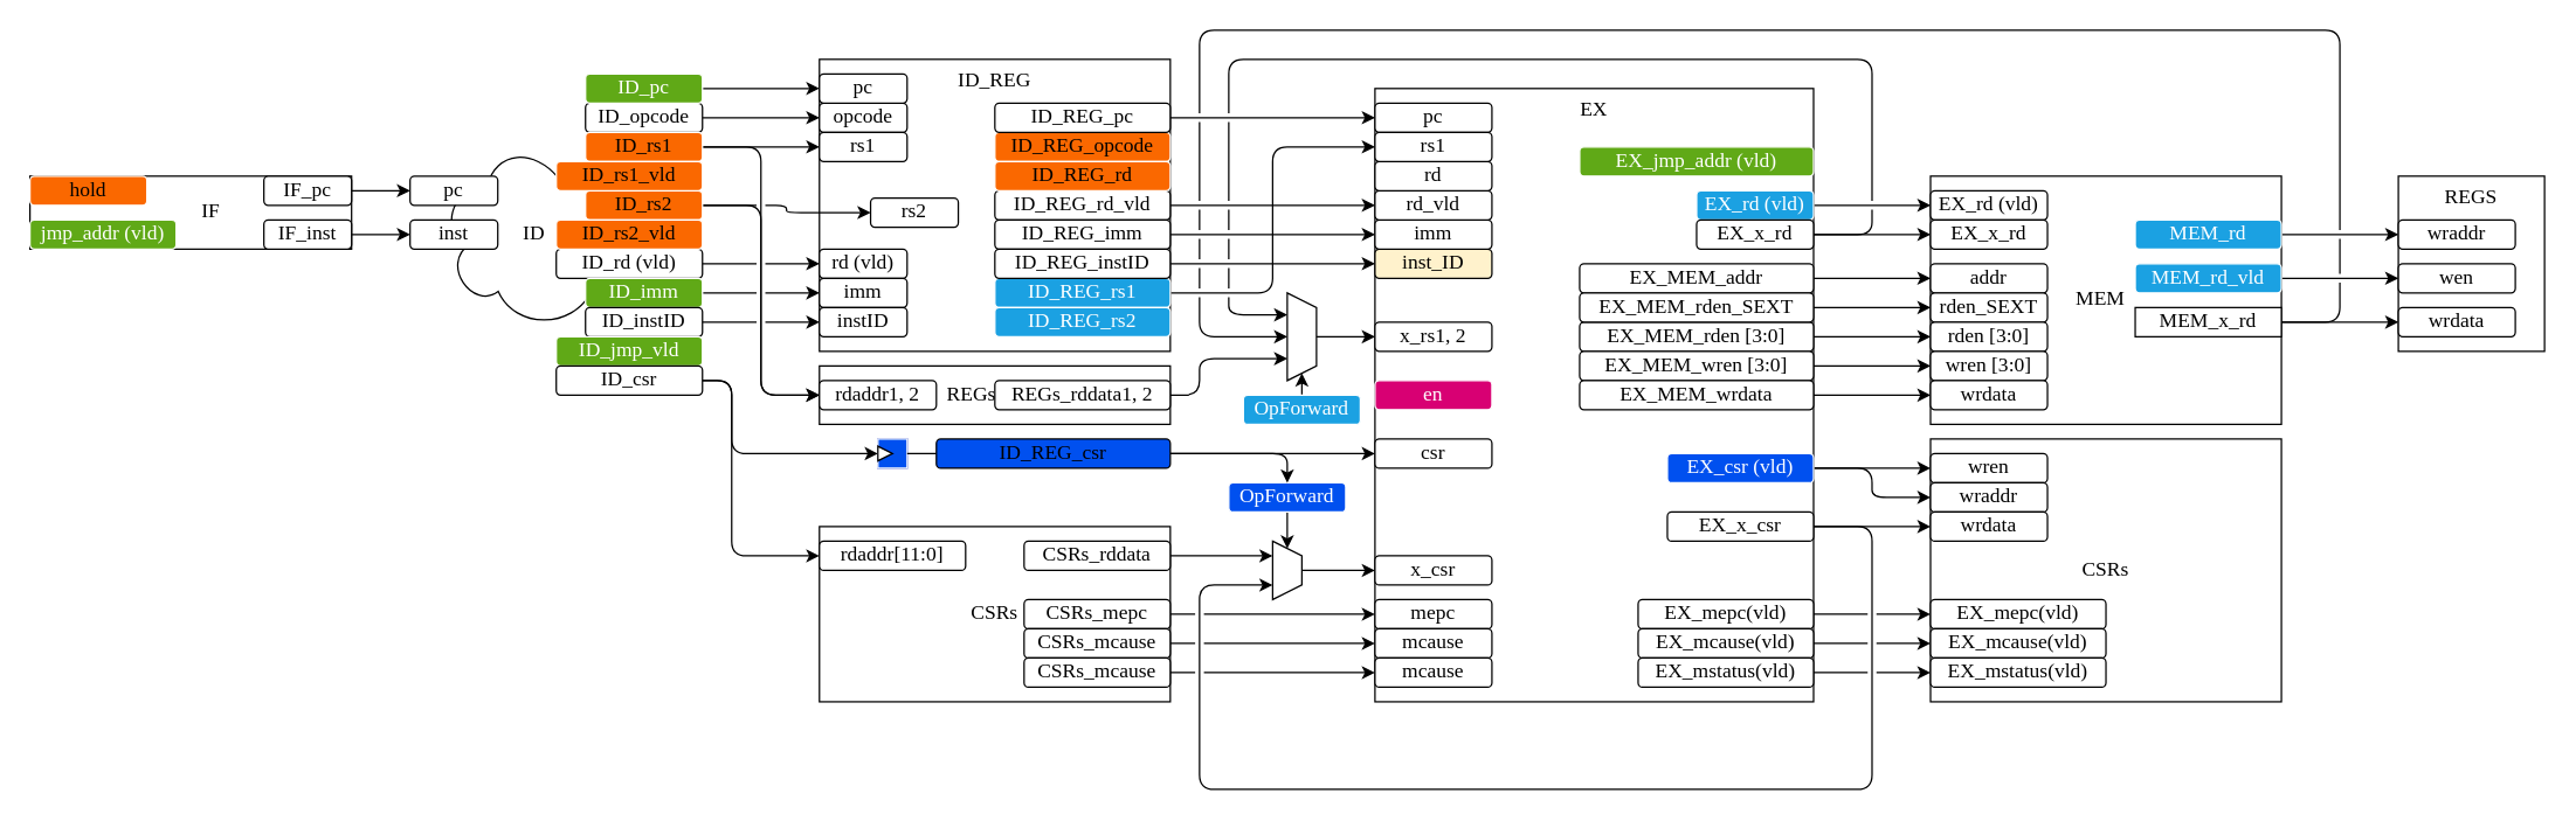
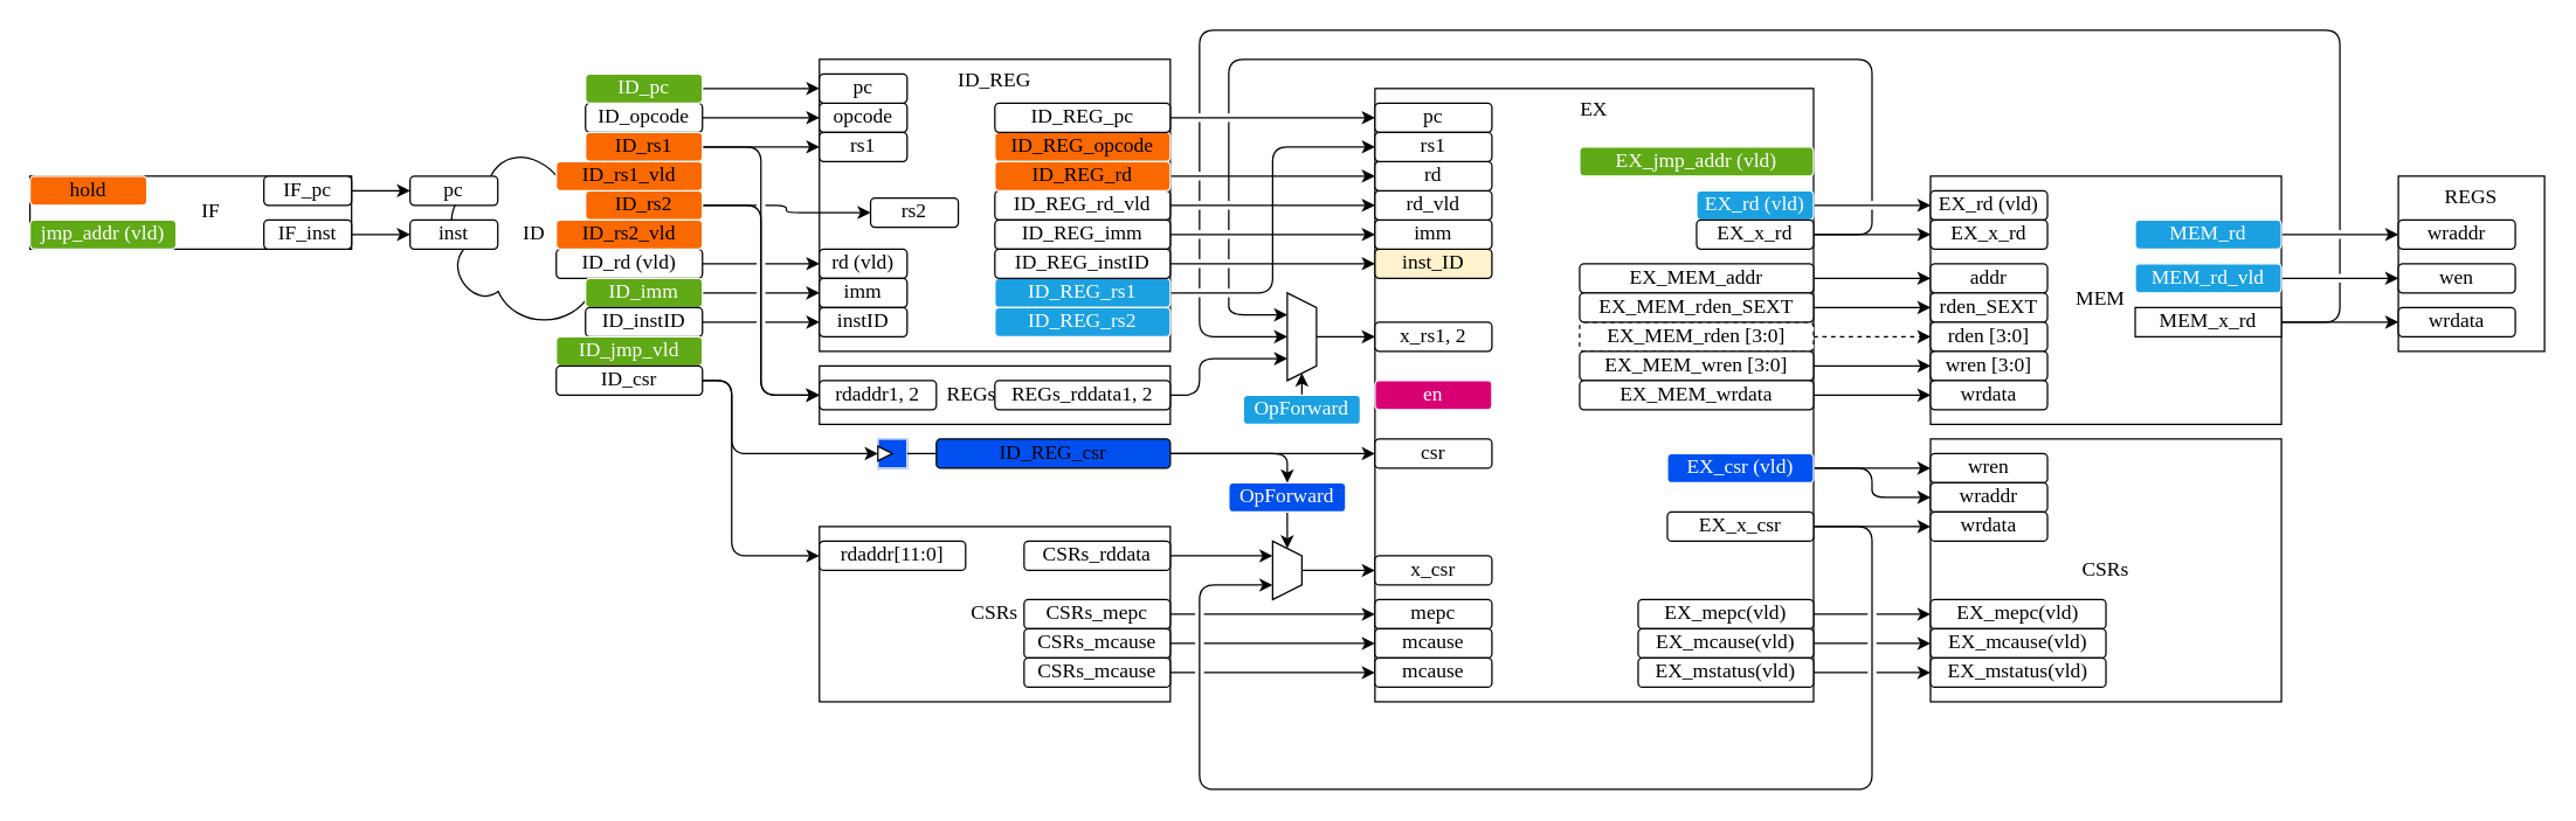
+ <mxCell id="76" style="edgeStyle=none;html=1;exitX=1;exitY=0.5;exitDx=0;exitDy=0;entryX=0;entryY=0.5;entryDx=0;entryDy=0;" parent="1" source="77" target="75" edge="1"><mxGeometry relative="1" as="geometry" /></mxCell>
- <mxCell id="68" value="EX_MEM_rden [3:0]" style="rounded=1;whiteSpace=wrap;html=1;labelBorderColor=none;fontSize=14;fontFamily=Comic Sans MS;" parent="1" vertex="1"><mxGeometry x="1080" y="220" width="160" height="20" as="geometry" /></mxCell>
+ <mxCell id="68" value="EX_MEM_rden [3:0]" style="rounded=1;whiteSpace=wrap;html=1;labelBorderColor=none;fontSize=14;fontFamily=Comic Sans MS;dashed=1;" parent="1" vertex="1"><mxGeometry x="1080" y="220" width="160" height="20" as="geometry" /></mxCell>
- <mxCell id="67" style="edgeStyle=none;html=1;exitX=1;exitY=0.5;exitDx=0;exitDy=0;entryX=0;entryY=0.5;entryDx=0;entryDy=0;" parent="1" source="68" target="84" edge="1"><mxGeometry relative="1" as="geometry" /></mxCell>
+ <mxCell id="67" style="edgeStyle=none;html=1;exitX=1;exitY=0.5;exitDx=0;exitDy=0;entryX=0;entryY=0.5;entryDx=0;entryDy=0;dashed=1;" parent="1" source="68" target="84" edge="1"><mxGeometry relative="1" as="geometry" /></mxCell>
